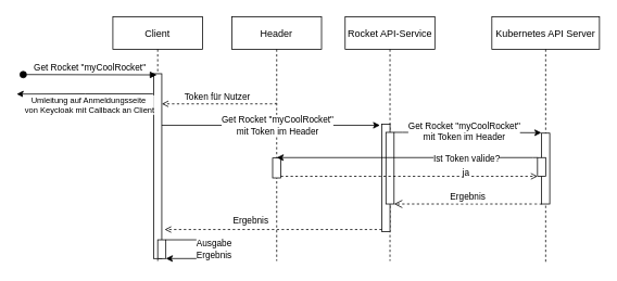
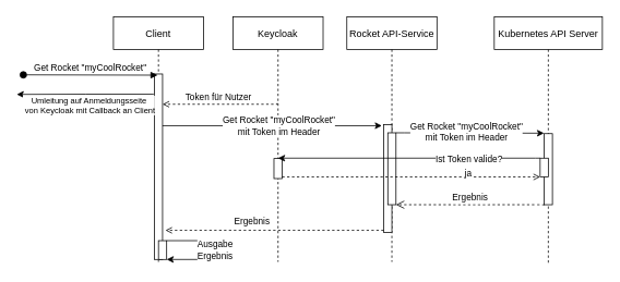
- <mxCell id="14" value="Header" style="shape=umlLifeline;perimeter=lifelinePerimeter;container=1;collapsible=0;recursiveResize=0;rounded=0;shadow=0;strokeWidth=1;" vertex="1" parent="1"><mxGeometry x="284" y="20" width="110" height="300" as="geometry" /></mxCell>
+ <mxCell id="14" value="Keycloak" style="shape=umlLifeline;perimeter=lifelinePerimeter;container=1;collapsible=0;recursiveResize=0;rounded=0;shadow=0;strokeWidth=1;" vertex="1" parent="1"><mxGeometry x="284" y="20" width="110" height="300" as="geometry" /></mxCell>
